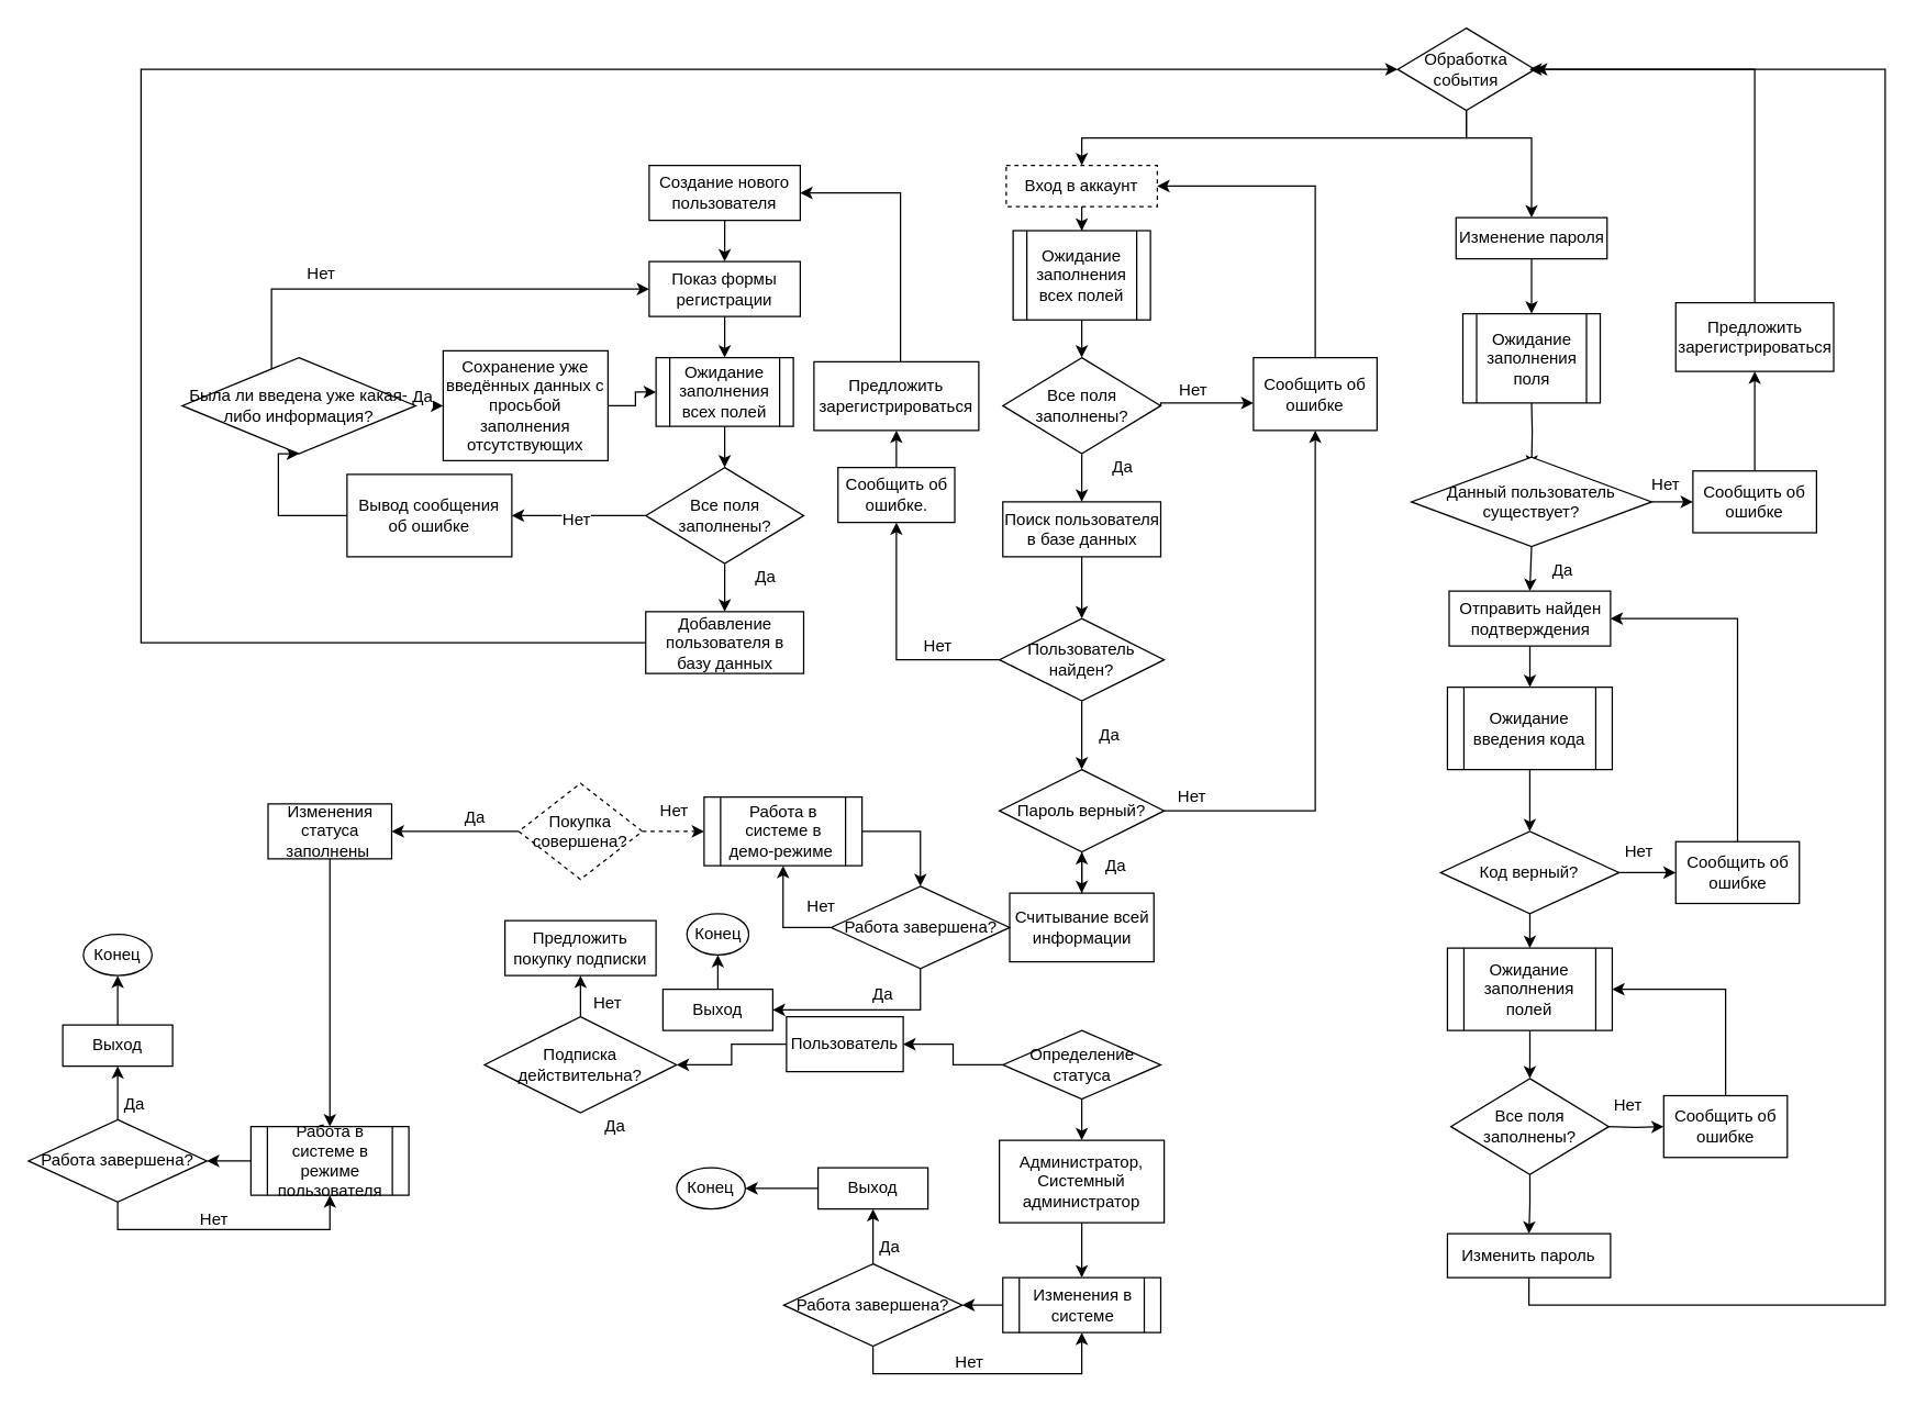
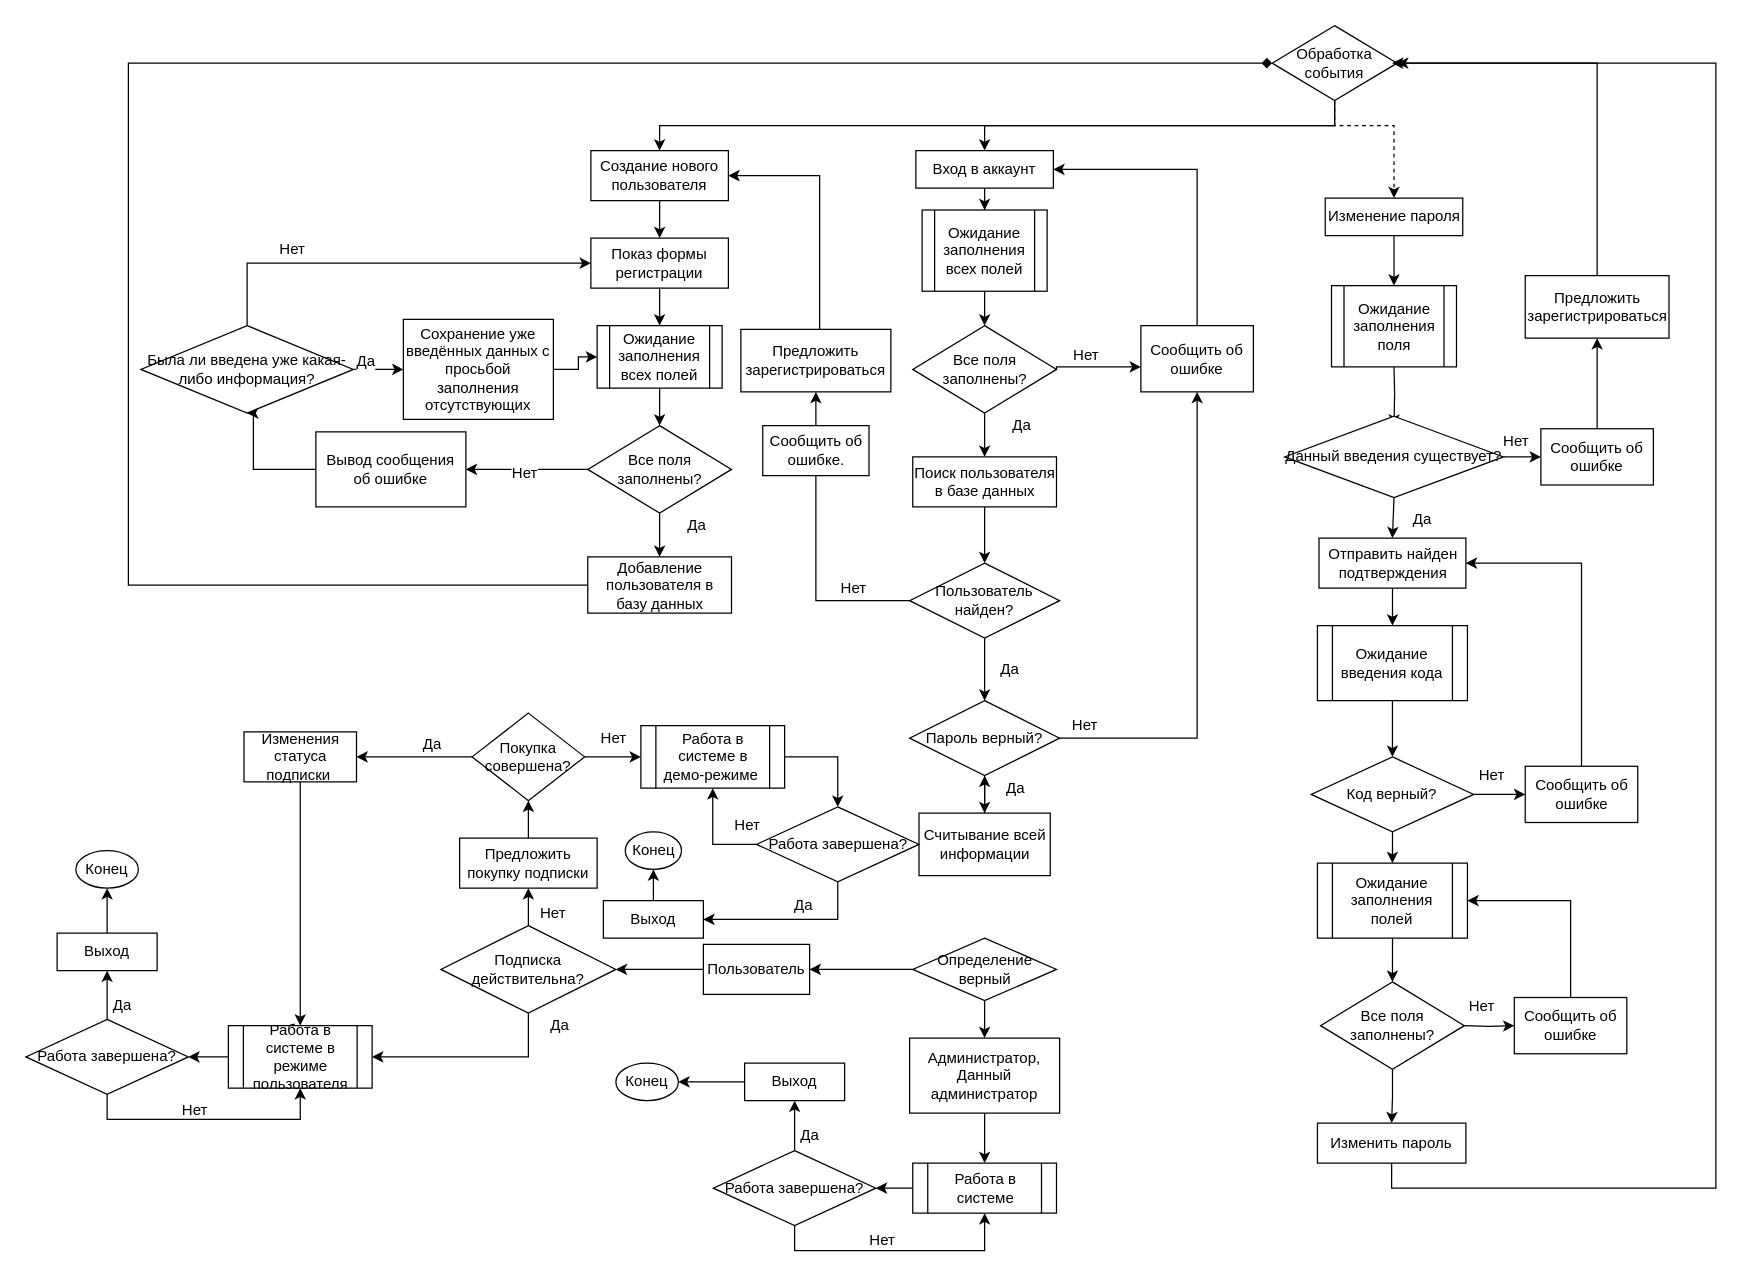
- <mxCell id="18" value="" style="edgeStyle=orthogonalEdgeStyle;rounded=0;orthogonalLoop=1;jettySize=auto;html=1;entryX=0;entryY=0.5;entryDx=0;entryDy=0;" edge="1" parent="1" source="19" target="5"><mxGeometry relative="1" as="geometry"><mxPoint x="412" y="-70" as="targetPoint" /><Array as="points"><mxPoint x="102" y="468" /><mxPoint x="102" y="50" /></Array></mxGeometry></mxCell>
+ <mxCell id="18" value="" style="edgeStyle=orthogonalEdgeStyle;rounded=0;orthogonalLoop=1;jettySize=auto;html=1;entryX=0;entryY=0.5;entryDx=0;entryDy=0;endArrow=diamond;" edge="1" parent="1" source="19" target="5"><mxGeometry relative="1" as="geometry"><mxPoint x="412" y="-70" as="targetPoint" /><Array as="points"><mxPoint x="102" y="468" /><mxPoint x="102" y="50" /></Array></mxGeometry></mxCell>
+ <mxCell id="2" value="" style="edgeStyle=orthogonalEdgeStyle;rounded=0;orthogonalLoop=1;jettySize=auto;html=1;entryX=0.5;entryY=0;entryDx=0;entryDy=0;exitX=0.5;exitY=1;exitDx=0;exitDy=0;" edge="1" parent="1" source="5" target="7"><mxGeometry relative="1" as="geometry"><mxPoint x="1067" y="160" as="targetPoint" /><Array as="points"><mxPoint x="1067" y="100" /><mxPoint x="527" y="100" /></Array></mxGeometry></mxCell>
- <mxCell id="3" value="" style="edgeStyle=orthogonalEdgeStyle;rounded=0;orthogonalLoop=1;jettySize=auto;html=1;entryX=0.5;entryY=0;entryDx=0;entryDy=0;exitX=0.5;exitY=1;exitDx=0;exitDy=0;" edge="1" parent="1" source="5" target="9"><mxGeometry relative="1" as="geometry"><mxPoint x="1347" y="90" as="sourcePoint" /><mxPoint x="1347" y="170" as="targetPoint" /><Array as="points"><mxPoint x="1067" y="100" /><mxPoint x="1115" y="100" /></Array></mxGeometry></mxCell>
+ <mxCell id="3" value="" style="edgeStyle=orthogonalEdgeStyle;rounded=0;orthogonalLoop=1;jettySize=auto;html=1;entryX=0.5;entryY=0;entryDx=0;entryDy=0;exitX=0.5;exitY=1;exitDx=0;exitDy=0;dashed=1;" edge="1" parent="1" source="5" target="9"><mxGeometry relative="1" as="geometry"><mxPoint x="1347" y="90" as="sourcePoint" /><mxPoint x="1347" y="170" as="targetPoint" /><Array as="points"><mxPoint x="1067" y="100" /><mxPoint x="1115" y="100" /></Array></mxGeometry></mxCell>
- <mxCell id="11" value="Вход в аккаунт" style="rounded=0;whiteSpace=wrap;html=1;dashed=1;" vertex="1" parent="1"><mxGeometry x="732" y="120" width="110" height="30" as="geometry" /></mxCell>
+ <mxCell id="11" value="Вход в аккаунт" style="rounded=0;whiteSpace=wrap;html=1;" vertex="1" parent="1"><mxGeometry x="732" y="120" width="110" height="30" as="geometry" /></mxCell>
- <mxCell id="32" value="Была ли введена уже какая-либо информация?" style="rhombus;whiteSpace=wrap;html=1;" vertex="1" parent="1"><mxGeometry x="132" y="260" width="170" height="70" as="geometry" /></mxCell>
+ <mxCell id="32" value="Была ли введена уже какая-либо информация?" style="rhombus;whiteSpace=wrap;html=1;" vertex="1" parent="1"><mxGeometry x="112" y="260" width="170" height="70" as="geometry" /></mxCell>
- <mxCell id="115" value="Данный пользователь существует?" style="rhombus;whiteSpace=wrap;html=1;" vertex="1" parent="1"><mxGeometry x="1027" y="332.5" width="175" height="65" as="geometry" /></mxCell>
+ <mxCell id="115" value="Данный введения существует?" style="rhombus;whiteSpace=wrap;html=1;" vertex="1" parent="1"><mxGeometry x="1027" y="332.5" width="175" height="65" as="geometry" /></mxCell>
- <mxCell id="33" value="" style="edgeStyle=orthogonalEdgeStyle;rounded=0;orthogonalLoop=1;jettySize=auto;html=1;entryX=0.5;entryY=1;entryDx=0;entryDy=0;" edge="1" parent="1" source="35" target="42"><mxGeometry relative="1" as="geometry"><mxPoint x="647" y="290" as="targetPoint" /></mxGeometry></mxCell>
+ <mxCell id="33" value="" style="edgeStyle=orthogonalEdgeStyle;rounded=0;orthogonalLoop=1;jettySize=auto;html=1;entryX=0.5;entryY=1;entryDx=0;entryDy=0;endArrow=none;" edge="1" parent="1" source="35" target="42"><mxGeometry relative="1" as="geometry"><mxPoint x="647" y="290" as="targetPoint" /></mxGeometry></mxCell>
- <mxCell id="88" value="Изменения статуса заполнены&amp;nbsp;" style="rounded=0;whiteSpace=wrap;html=1;" vertex="1" parent="1"><mxGeometry x="194.5" y="585" width="90" height="40" as="geometry" /></mxCell>
+ <mxCell id="88" value="Изменения статуса подписки&amp;nbsp;" style="rounded=0;whiteSpace=wrap;html=1;" vertex="1" parent="1"><mxGeometry x="194.5" y="585" width="90" height="40" as="geometry" /></mxCell>
- <mxCell id="86" value="Покупка совершена?" style="rhombus;whiteSpace=wrap;html=1;dashed=1;" vertex="1" parent="1"><mxGeometry x="377" y="570" width="90" height="70" as="geometry" /></mxCell>
+ <mxCell id="86" value="Покупка совершена?" style="rhombus;whiteSpace=wrap;html=1;" vertex="1" parent="1"><mxGeometry x="377" y="570" width="90" height="70" as="geometry" /></mxCell>
- <mxCell id="85" value="" style="edgeStyle=orthogonalEdgeStyle;rounded=0;orthogonalLoop=1;jettySize=auto;html=1;entryX=0;entryY=0.5;entryDx=0;entryDy=0;dashed=1;" edge="1" parent="1" source="86" target="91"><mxGeometry relative="1" as="geometry"><mxPoint x="505" y="605" as="targetPoint" /></mxGeometry></mxCell>
+ <mxCell id="85" value="" style="edgeStyle=orthogonalEdgeStyle;rounded=0;orthogonalLoop=1;jettySize=auto;html=1;entryX=0;entryY=0.5;entryDx=0;entryDy=0;" edge="1" parent="1" source="86" target="91"><mxGeometry relative="1" as="geometry"><mxPoint x="505" y="605" as="targetPoint" /></mxGeometry></mxCell>
+ <mxCell id="82" value="" style="edgeStyle=orthogonalEdgeStyle;rounded=0;orthogonalLoop=1;jettySize=auto;html=1;entryX=0.5;entryY=1;entryDx=0;entryDy=0;" edge="1" parent="1" source="83" target="86"><mxGeometry relative="1" as="geometry"><mxPoint x="422" y="590" as="targetPoint" /></mxGeometry></mxCell>
- <mxCell id="67" value="Пользователь" style="rounded=0;whiteSpace=wrap;html=1;" vertex="1" parent="1"><mxGeometry x="572" y="740" width="85" height="40" as="geometry" /></mxCell>
+ <mxCell id="67" value="Пользователь" style="rounded=0;whiteSpace=wrap;html=1;" vertex="1" parent="1"><mxGeometry x="562" y="755" width="85" height="40" as="geometry" /></mxCell>
- <mxCell id="63" value="Определение статуса" style="rhombus;whiteSpace=wrap;html=1;" vertex="1" parent="1"><mxGeometry x="729.5" y="750" width="115" height="50" as="geometry" /></mxCell>
+ <mxCell id="63" value="Определение верный" style="rhombus;whiteSpace=wrap;html=1;" vertex="1" parent="1"><mxGeometry x="729.5" y="750" width="115" height="50" as="geometry" /></mxCell>
+ <mxCell id="74" value="" style="edgeStyle=orthogonalEdgeStyle;rounded=0;orthogonalLoop=1;jettySize=auto;html=1;exitX=0.5;exitY=1;exitDx=0;exitDy=0;entryX=1;entryY=0.5;entryDx=0;entryDy=0;" edge="1" parent="1" source="75" target="76"><mxGeometry relative="1" as="geometry"><mxPoint x="422" y="840" as="targetPoint" /><Array as="points"><mxPoint x="422" y="845" /></Array></mxGeometry></mxCell>
- <mxCell id="65" value="Администратор, Системный администратор" style="rounded=0;whiteSpace=wrap;html=1;" vertex="1" parent="1"><mxGeometry x="727" y="830" width="120" height="60" as="geometry" /></mxCell>
+ <mxCell id="65" value="Администратор, Данный администратор" style="rounded=0;whiteSpace=wrap;html=1;" vertex="1" parent="1"><mxGeometry x="727" y="830" width="120" height="60" as="geometry" /></mxCell>
- <mxCell id="69" value="Изменения в системе" style="shape=process;whiteSpace=wrap;html=1;backgroundOutline=1;" vertex="1" parent="1"><mxGeometry x="729.5" y="930" width="115" height="40" as="geometry" /></mxCell>
+ <mxCell id="69" value="Работа в системе" style="shape=process;whiteSpace=wrap;html=1;backgroundOutline=1;" vertex="1" parent="1"><mxGeometry x="729.5" y="930" width="115" height="40" as="geometry" /></mxCell>
